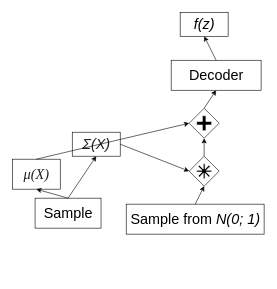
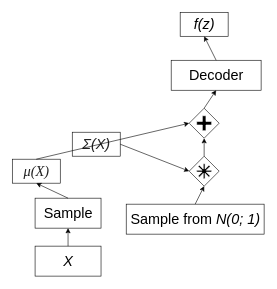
- <mxCell id="11" value="&lt;span style=&quot;white-space: normal ; color: rgb(34 , 34 , 34) ; font-family: &amp;#34;palatino linotype&amp;#34; , &amp;#34;new athena unicode&amp;#34; , &amp;#34;athena&amp;#34; , &amp;#34;gentium&amp;#34; , &amp;#34;code2000&amp;#34; , serif ; background-color: rgb(255 , 255 , 255)&quot;&gt;&lt;font style=&quot;font-size: 24px&quot;&gt;&lt;i&gt;μ(X)&lt;/i&gt;&lt;/font&gt;&lt;/span&gt;" style="html=1;" vertex="1" parent="1"><mxGeometry x="20" y="265" width="80" height="50" as="geometry" /></mxCell>
+ <mxCell id="11" value="&lt;span style=&quot;white-space: normal ; color: rgb(34 , 34 , 34) ; font-family: &amp;#34;palatino linotype&amp;#34; , &amp;#34;new athena unicode&amp;#34; , &amp;#34;athena&amp;#34; , &amp;#34;gentium&amp;#34; , &amp;#34;code2000&amp;#34; , serif ; background-color: rgb(255 , 255 , 255)&quot;&gt;&lt;font style=&quot;font-size: 24px&quot;&gt;&lt;i&gt;μ(X)&lt;/i&gt;&lt;/font&gt;&lt;/span&gt;" style="html=1;" vertex="1" parent="1"><mxGeometry x="20" y="265" width="80" height="40" as="geometry" /></mxCell>
- <mxCell id="15" value="" style="endArrow=classic;html=1;entryX=0.5;entryY=1;entryDx=0;entryDy=0;exitX=0.5;exitY=0;exitDx=0;exitDy=0;" edge="1" parent="1" source="14" target="12"><mxGeometry width="50" height="50" relative="1" as="geometry"><mxPoint x="20" y="460" as="sourcePoint" /><mxPoint x="70" y="410" as="targetPoint" /></mxGeometry></mxCell>
+ <mxCell id="19" value="" style="endArrow=classic;html=1;entryX=0.5;entryY=1;entryDx=0;entryDy=0;exitX=0.5;exitY=0;exitDx=0;exitDy=0;" edge="1" parent="1" source="18" target="14"><mxGeometry width="50" height="50" relative="1" as="geometry"><mxPoint x="20" y="530" as="sourcePoint" /><mxPoint x="70" y="480" as="targetPoint" /></mxGeometry></mxCell>
+ <mxCell id="18" value="&lt;i&gt;&lt;font style=&quot;font-size: 24px&quot;&gt;X&lt;/font&gt;&lt;/i&gt;" style="html=1;" vertex="1" parent="1"><mxGeometry x="58" y="410" width="110" height="50" as="geometry" /></mxCell>
